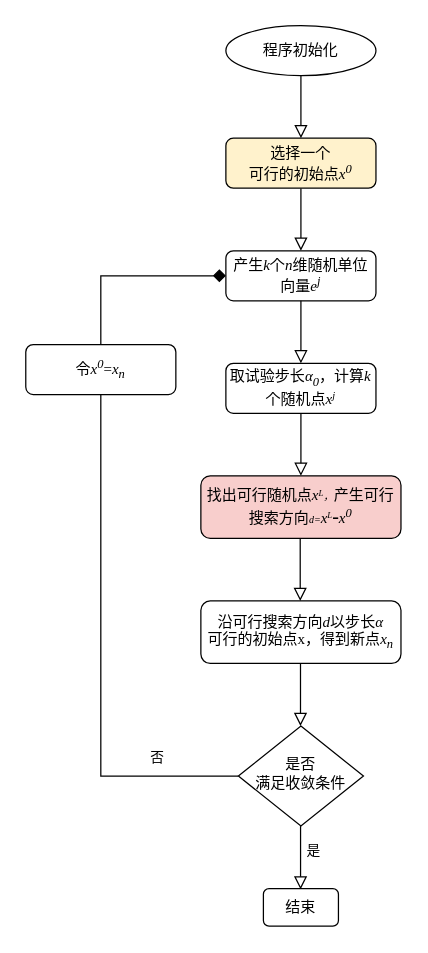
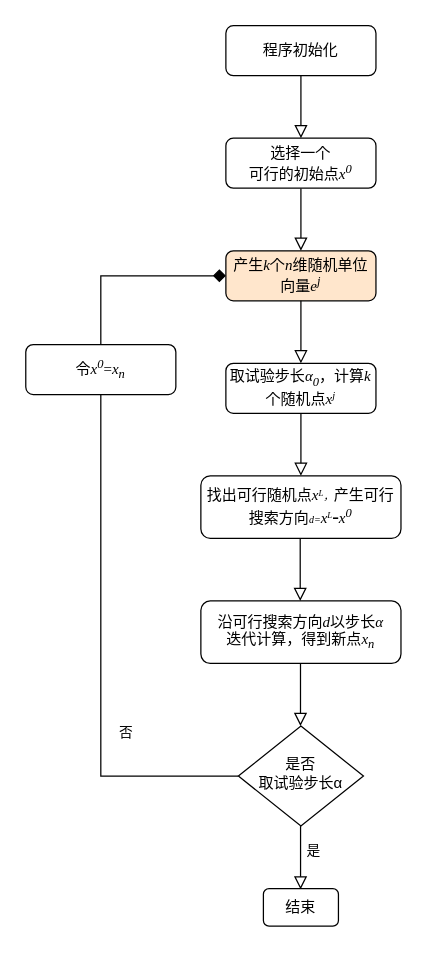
- <mxCell id="5" value="程序初始化" style="ellipse;whiteSpace=wrap;html=1;fontSize=12;glass=0;strokeWidth=1;shadow=0;" parent="1" vertex="1"><mxGeometry x="180" y="20" width="120" height="40" as="geometry" /></mxCell>
+ <mxCell id="5" value="程序初始化" style="rounded=1;whiteSpace=wrap;html=1;fontSize=12;glass=0;strokeWidth=1;shadow=0;" parent="1" vertex="1"><mxGeometry x="180" y="20" width="120" height="40" as="geometry" /></mxCell>
- <mxCell id="3" value="&lt;font face=&quot;Times New Roman&quot;&gt;选择一个&lt;/font&gt;&lt;div&gt;&lt;font face=&quot;Times New Roman&quot;&gt;可行的初始点&lt;i&gt;x&lt;sup&gt;0&lt;/sup&gt;&lt;/i&gt;&lt;/font&gt;&lt;/div&gt;" style="rounded=1;whiteSpace=wrap;html=1;fontSize=12;glass=0;strokeWidth=1;shadow=0;fillColor=#fff2cc;" parent="1" vertex="1"><mxGeometry x="180" y="110" width="120" height="40" as="geometry" /></mxCell>
+ <mxCell id="3" value="&lt;font face=&quot;Times New Roman&quot;&gt;选择一个&lt;/font&gt;&lt;div&gt;&lt;font face=&quot;Times New Roman&quot;&gt;可行的初始点&lt;i&gt;x&lt;sup&gt;0&lt;/sup&gt;&lt;/i&gt;&lt;/font&gt;&lt;/div&gt;" style="rounded=1;whiteSpace=wrap;html=1;fontSize=12;glass=0;strokeWidth=1;shadow=0;" parent="1" vertex="1"><mxGeometry x="180" y="110" width="120" height="40" as="geometry" /></mxCell>
- <mxCell id="6" value="&lt;div&gt;&lt;font face=&quot;Times New Roman&quot;&gt;产生&lt;i&gt;k&lt;/i&gt;个&lt;i&gt;n&lt;/i&gt;维随机单位向量&lt;i&gt;e&lt;sup&gt;j&lt;/sup&gt;&lt;/i&gt;&lt;/font&gt;&lt;/div&gt;" style="rounded=1;whiteSpace=wrap;html=1;fontSize=12;glass=0;strokeWidth=1;shadow=0;" parent="1" vertex="1"><mxGeometry x="180" y="200" width="120" height="40" as="geometry" /></mxCell>
+ <mxCell id="6" value="&lt;div&gt;&lt;font face=&quot;Times New Roman&quot;&gt;产生&lt;i&gt;k&lt;/i&gt;个&lt;i&gt;n&lt;/i&gt;维随机单位向量&lt;i&gt;e&lt;sup&gt;j&lt;/sup&gt;&lt;/i&gt;&lt;/font&gt;&lt;/div&gt;" style="rounded=1;whiteSpace=wrap;html=1;fontSize=12;glass=0;strokeWidth=1;shadow=0;fillColor=#ffe6cc;" parent="1" vertex="1"><mxGeometry x="180" y="200" width="120" height="40" as="geometry" /></mxCell>
- <mxCell id="10" value="&lt;font face=&quot;Times New Roman&quot;&gt;找出可行随机点&lt;i&gt;x&lt;/i&gt;&lt;i style=&quot;font-size: 8.333px;&quot;&gt;&lt;sup&gt;L&lt;/sup&gt;，&lt;/i&gt;&lt;font style=&quot;&quot;&gt;产生可行搜索方向&lt;i style=&quot;&quot;&gt;&lt;font style=&quot;font-size: 8px;&quot;&gt;d=&lt;/font&gt;&lt;/i&gt;&lt;/font&gt;&lt;/font&gt;&lt;i style=&quot;font-family: &amp;quot;Times New Roman&amp;quot;;&quot;&gt;x&lt;/i&gt;&lt;i style=&quot;font-family: &amp;quot;Times New Roman&amp;quot;; font-size: 8.333px;&quot;&gt;&lt;sup&gt;L&lt;/sup&gt;&lt;/i&gt;&lt;i&gt;&lt;font size=&quot;3&quot;&gt;&lt;span style=&quot;font-family: &amp;quot;Times New Roman&amp;quot;;&quot;&gt;-&lt;/span&gt;&lt;/font&gt;&lt;/i&gt;&lt;i style=&quot;font-family: &amp;quot;Times New Roman&amp;quot;;&quot;&gt;x&lt;sup&gt;0&lt;/sup&gt;&lt;/i&gt;" style="rounded=1;whiteSpace=wrap;html=1;fontSize=12;glass=0;strokeWidth=1;shadow=0;fillColor=#f8cecc;" vertex="1" parent="1"><mxGeometry x="160" y="380" width="160" height="50" as="geometry" /></mxCell>
+ <mxCell id="10" value="&lt;font face=&quot;Times New Roman&quot;&gt;找出可行随机点&lt;i&gt;x&lt;/i&gt;&lt;i style=&quot;font-size: 8.333px;&quot;&gt;&lt;sup&gt;L&lt;/sup&gt;，&lt;/i&gt;&lt;font style=&quot;&quot;&gt;产生可行搜索方向&lt;i style=&quot;&quot;&gt;&lt;font style=&quot;font-size: 8px;&quot;&gt;d=&lt;/font&gt;&lt;/i&gt;&lt;/font&gt;&lt;/font&gt;&lt;i style=&quot;font-family: &amp;quot;Times New Roman&amp;quot;;&quot;&gt;x&lt;/i&gt;&lt;i style=&quot;font-family: &amp;quot;Times New Roman&amp;quot;; font-size: 8.333px;&quot;&gt;&lt;sup&gt;L&lt;/sup&gt;&lt;/i&gt;&lt;i&gt;&lt;font size=&quot;3&quot;&gt;&lt;span style=&quot;font-family: &amp;quot;Times New Roman&amp;quot;;&quot;&gt;-&lt;/span&gt;&lt;/font&gt;&lt;/i&gt;&lt;i style=&quot;font-family: &amp;quot;Times New Roman&amp;quot;;&quot;&gt;x&lt;sup&gt;0&lt;/sup&gt;&lt;/i&gt;" style="rounded=1;whiteSpace=wrap;html=1;fontSize=12;glass=0;strokeWidth=1;shadow=0;" vertex="1" parent="1"><mxGeometry x="160" y="380" width="160" height="50" as="geometry" /></mxCell>
- <mxCell id="12" value="&lt;font face=&quot;Times New Roman&quot;&gt;沿可行搜索方向&lt;i&gt;d&lt;/i&gt;以步长&lt;i&gt;α&lt;/i&gt;&lt;/font&gt;&lt;div&gt;&lt;font face=&quot;Times New Roman&quot;&gt;可行的初始点x，得到新点&lt;/font&gt;&lt;i style=&quot;background-color: initial; font-family: &amp;quot;Times New Roman&amp;quot;;&quot;&gt;x&lt;sub&gt;n&lt;/sub&gt;&lt;/i&gt;&lt;/div&gt;" style="rounded=1;whiteSpace=wrap;html=1;fontSize=12;glass=0;strokeWidth=1;shadow=0;" vertex="1" parent="1"><mxGeometry x="160" y="480" width="160" height="50" as="geometry" /></mxCell>
+ <mxCell id="12" value="&lt;font face=&quot;Times New Roman&quot;&gt;沿可行搜索方向&lt;i&gt;d&lt;/i&gt;以步长&lt;i&gt;α&lt;/i&gt;&lt;/font&gt;&lt;div&gt;&lt;font face=&quot;Times New Roman&quot;&gt;迭代计算，得到新点&lt;/font&gt;&lt;i style=&quot;background-color: initial; font-family: &amp;quot;Times New Roman&amp;quot;;&quot;&gt;x&lt;sub&gt;n&lt;/sub&gt;&lt;/i&gt;&lt;/div&gt;" style="rounded=1;whiteSpace=wrap;html=1;fontSize=12;glass=0;strokeWidth=1;shadow=0;" vertex="1" parent="1"><mxGeometry x="160" y="480" width="160" height="50" as="geometry" /></mxCell>
- <mxCell id="18" value="&lt;font style=&quot;font-size: 11px;&quot;&gt;否&lt;/font&gt;" style="text;html=1;align=center;verticalAlign=middle;resizable=0;points=[];autosize=1;strokeColor=none;fillColor=none;" vertex="1" parent="1"><mxGeometry x="110" y="590" width="30" height="30" as="geometry" /></mxCell>
+ <mxCell id="18" value="&lt;font style=&quot;font-size: 11px;&quot;&gt;否&lt;/font&gt;" style="text;html=1;align=center;verticalAlign=middle;resizable=0;points=[];autosize=1;strokeColor=none;fillColor=none;" vertex="1" parent="1"><mxGeometry x="85" y="570" width="30" height="30" as="geometry" /></mxCell>
- <mxCell id="13" value="是否&lt;div&gt;满足收敛条件&lt;/div&gt;" style="rhombus;whiteSpace=wrap;html=1;shadow=0;fontFamily=Helvetica;fontSize=12;align=center;strokeWidth=1;spacing=6;spacingTop=-4;" vertex="1" parent="1"><mxGeometry x="190" y="580" width="100" height="80" as="geometry" /></mxCell>
+ <mxCell id="13" value="是否&lt;div&gt;取试验步长α&lt;/div&gt;" style="rhombus;whiteSpace=wrap;html=1;shadow=0;fontFamily=Helvetica;fontSize=12;align=center;strokeWidth=1;spacing=6;spacingTop=-4;" vertex="1" parent="1"><mxGeometry x="190" y="580" width="100" height="80" as="geometry" /></mxCell>
